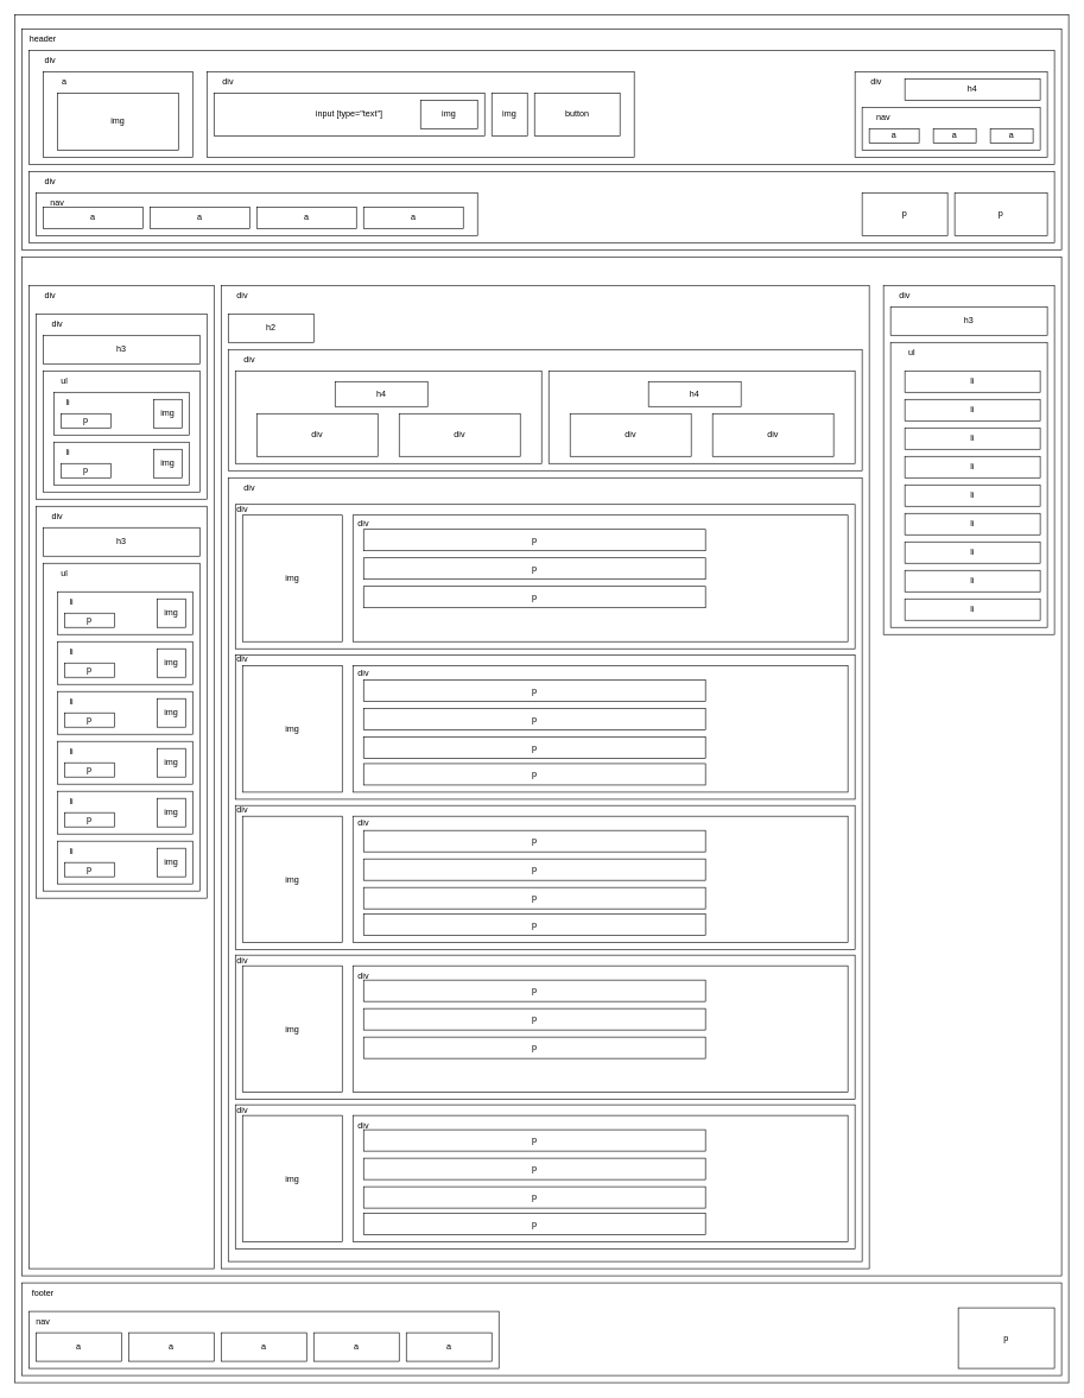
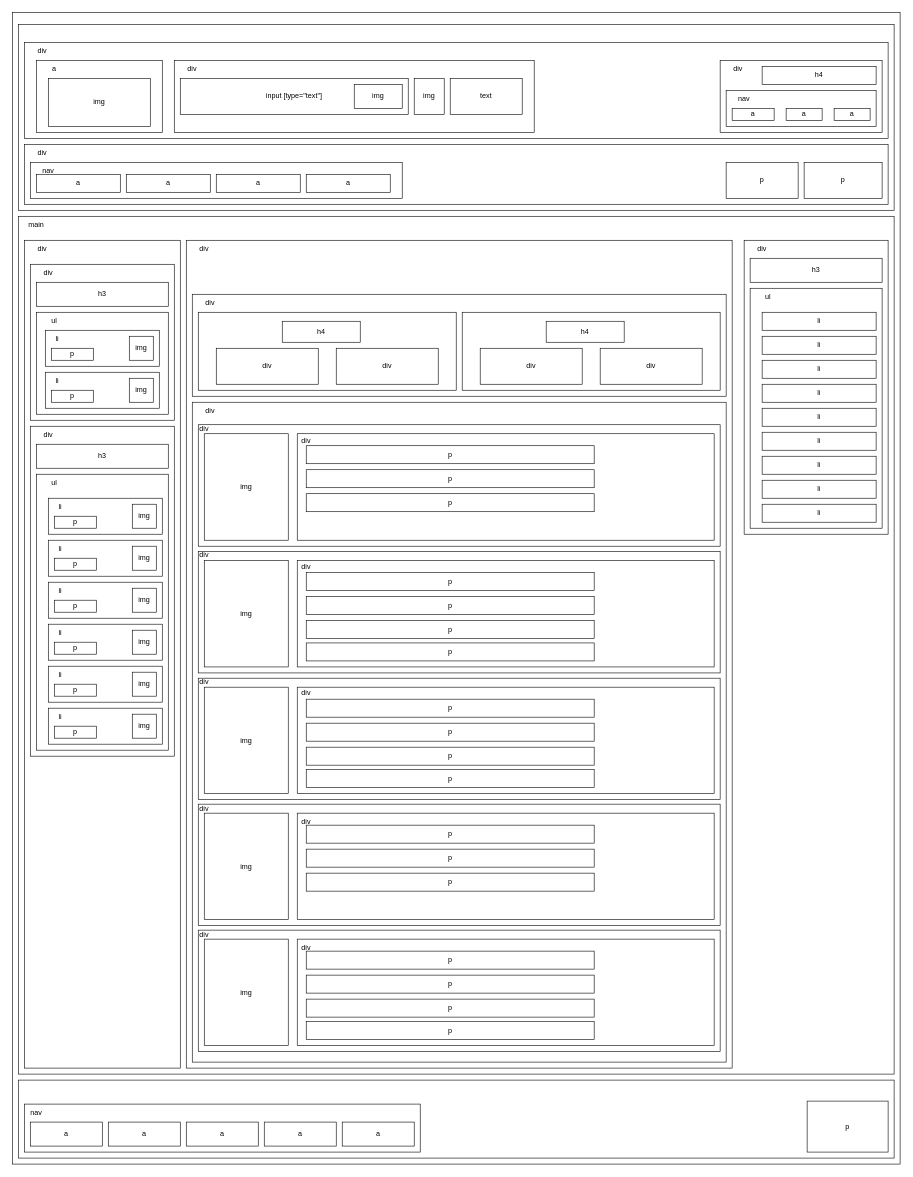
- <mxCell id="30" value="header" style="text;html=1;strokeColor=none;fillColor=none;align=center;verticalAlign=middle;whiteSpace=wrap;rounded=0;" vertex="1" parent="1"><mxGeometry x="30" y="40" width="60" height="30" as="geometry" /></mxCell>
- <mxCell id="21" value="button" style="rounded=0;whiteSpace=wrap;html=1;" vertex="1" parent="1"><mxGeometry x="750" y="130" width="120" height="60" as="geometry" /></mxCell>
+ <mxCell id="21" value="text" style="rounded=0;whiteSpace=wrap;html=1;" vertex="1" parent="1"><mxGeometry x="750" y="130" width="120" height="60" as="geometry" /></mxCell>
+ <mxCell id="5" value="main" style="text;html=1;strokeColor=none;fillColor=none;align=center;verticalAlign=middle;whiteSpace=wrap;rounded=0;" vertex="1" parent="1"><mxGeometry x="30" y="360" width="60" height="30" as="geometry" /></mxCell>
- <mxCell id="79" value="h2" style="rounded=0;whiteSpace=wrap;html=1;" vertex="1" parent="1"><mxGeometry x="320" y="440" width="120" height="40" as="geometry" /></mxCell>
- <mxCell id="108" value="footer" style="text;html=1;strokeColor=none;fillColor=none;align=center;verticalAlign=middle;whiteSpace=wrap;rounded=0;" vertex="1" parent="1"><mxGeometry x="30" y="1800" width="60" height="30" as="geometry" /></mxCell>
